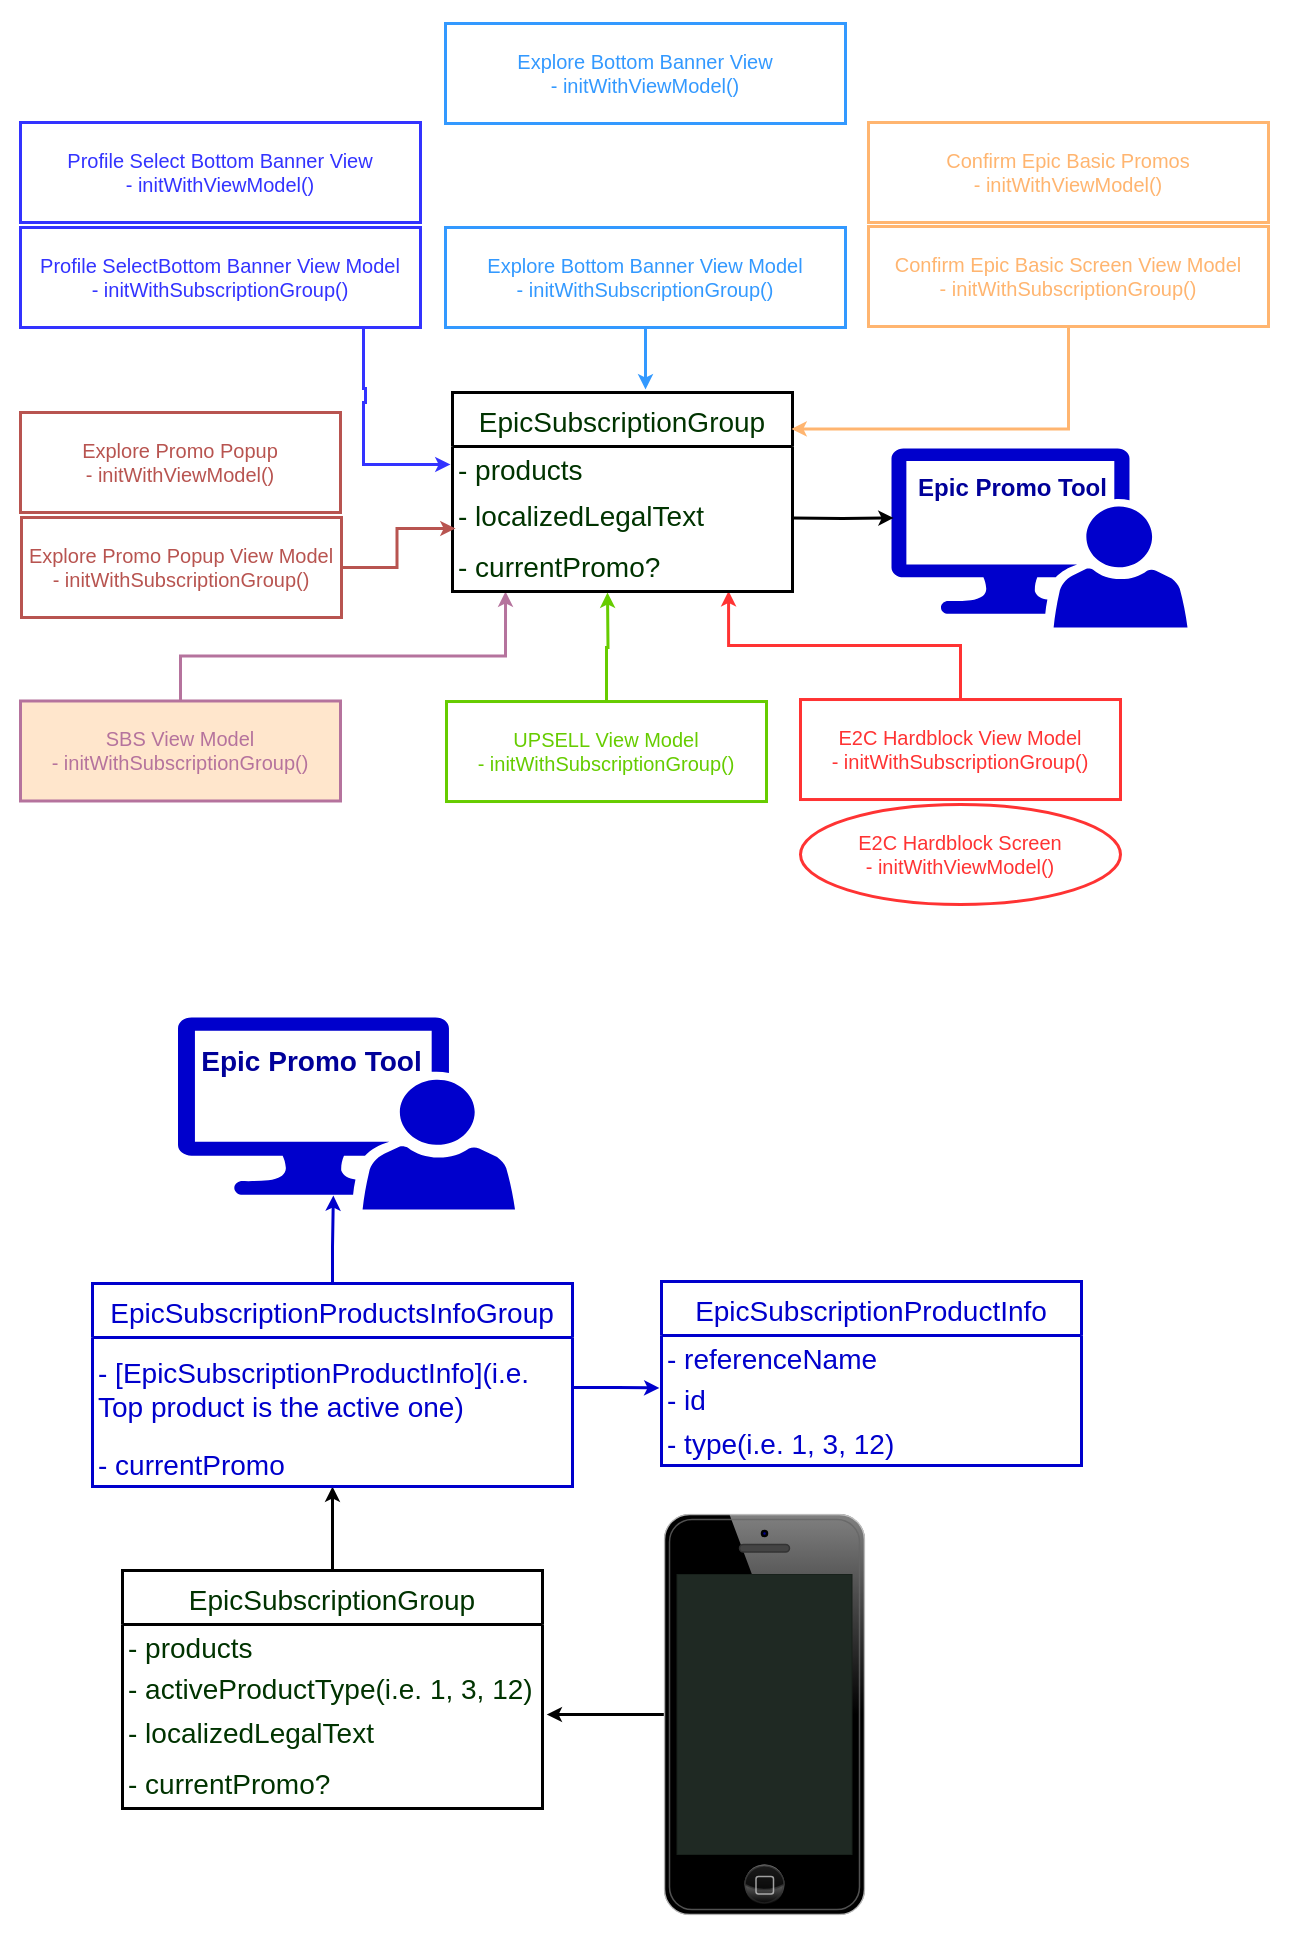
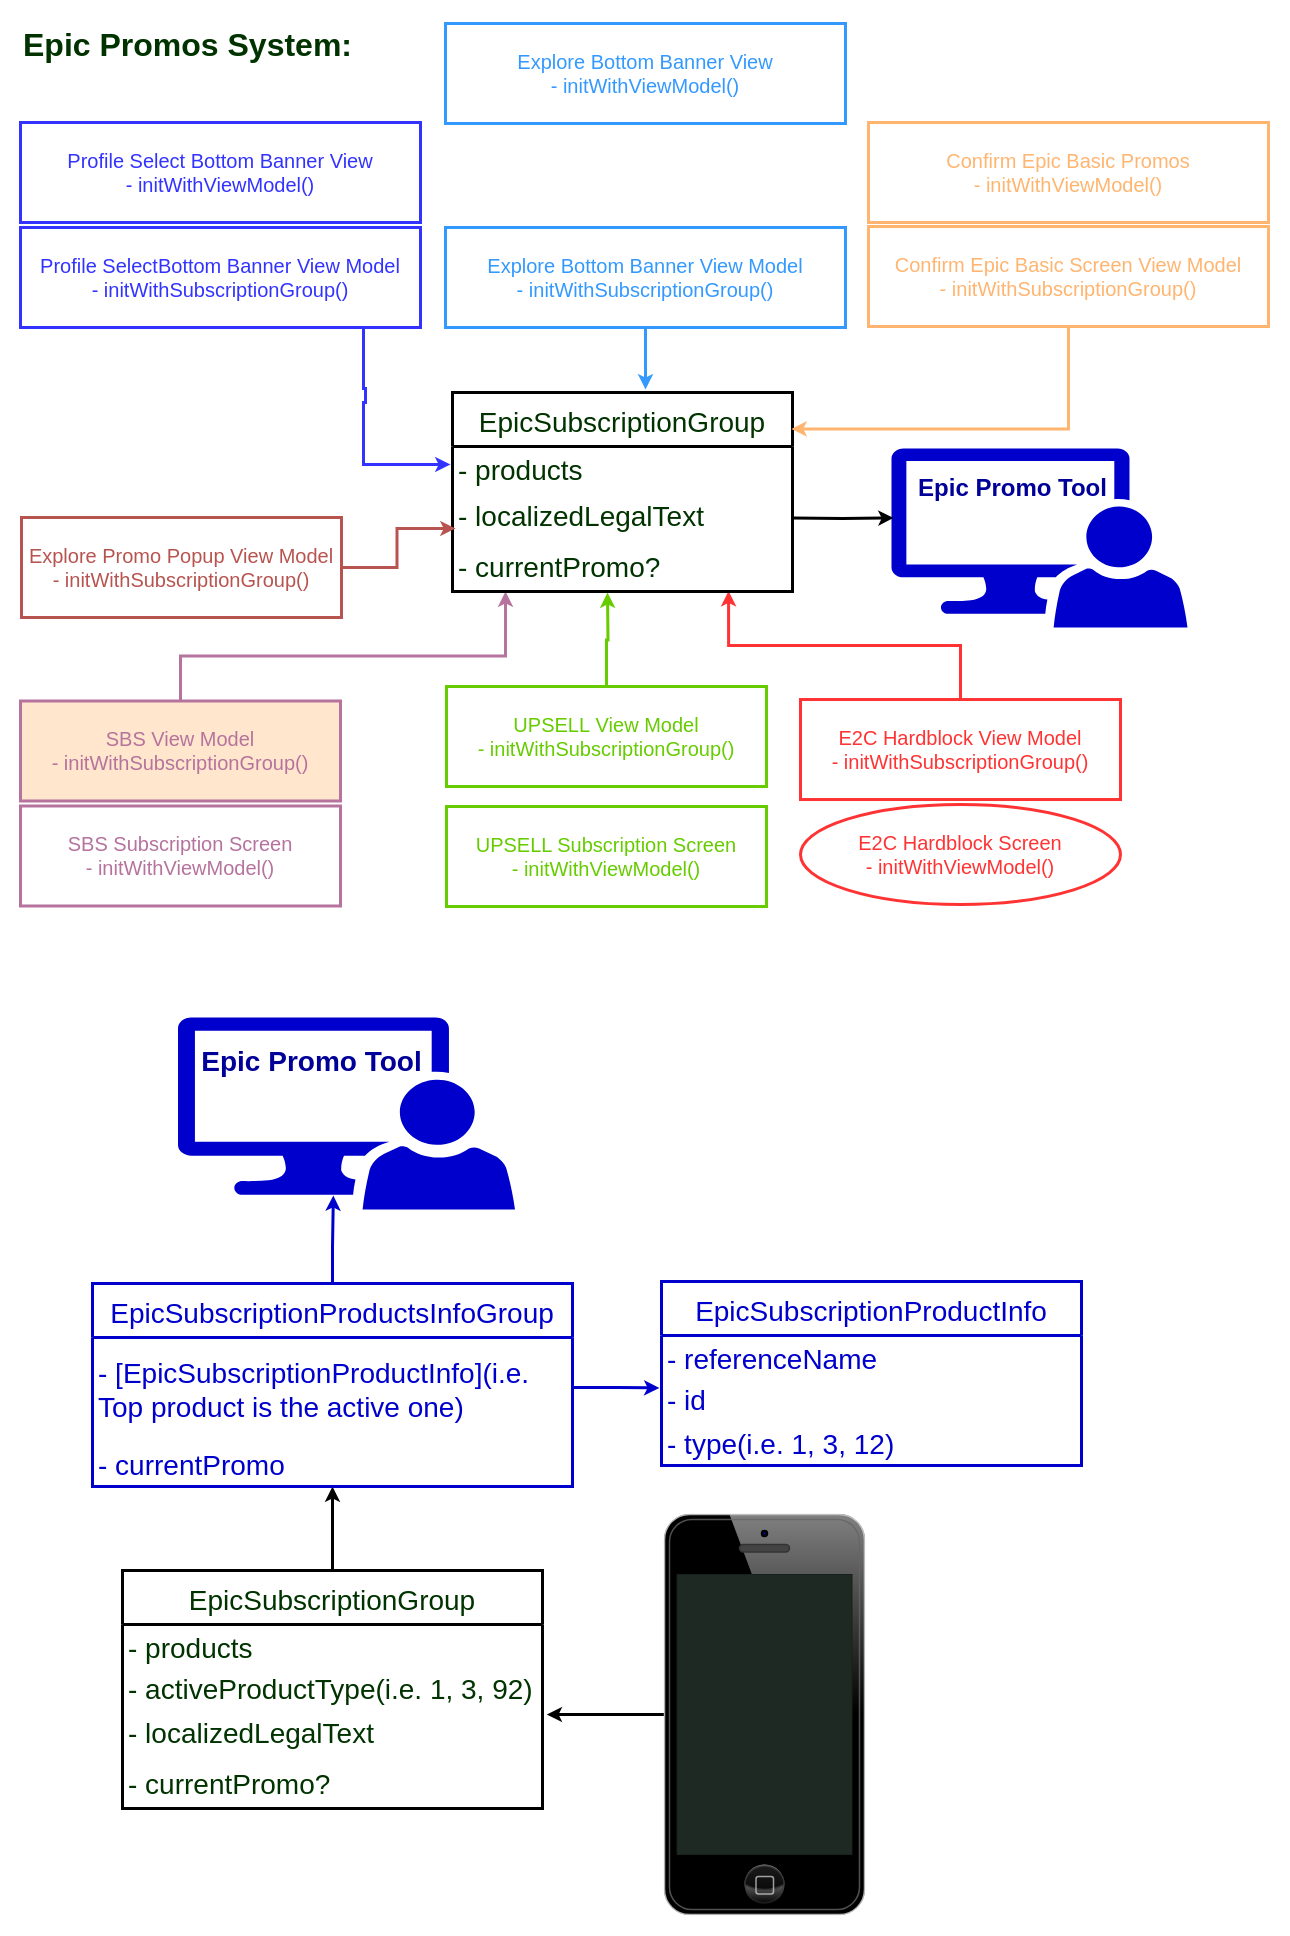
+ <mxCell id="18" value="&lt;font color=&quot;#003300&quot; size=&quot;1&quot;&gt;&lt;b style=&quot;font-size: 32px;&quot;&gt;Epic Promos System:&lt;/b&gt;&lt;/font&gt;" style="text;html=1;resizable=0;autosize=1;align=left;verticalAlign=middle;points=[];fillColor=none;strokeColor=none;rounded=0;fontColor=#FF3333;" parent="1" vertex="1"><mxGeometry x="21" y="20" width="347" height="50" as="geometry" /></mxCell>
- <mxCell id="23" value="&lt;font color=&quot;#b85450&quot; style=&quot;font-size: 20px;&quot;&gt;Explore Promo Popup&lt;br&gt;- initWithViewModel()&lt;br&gt;&lt;/font&gt;" style="rounded=0;whiteSpace=wrap;html=1;fillColor=#FFFFFF;strokeColor=#B85450;strokeWidth=3;" parent="1" vertex="1"><mxGeometry x="20" y="412" width="320" height="100" as="geometry" /></mxCell>
- <mxCell id="14" value="&lt;span style=&quot;font-size: 20px;&quot;&gt;UPSELL&lt;/span&gt;&lt;span style=&quot;font-size: 20px;&quot;&gt;&amp;nbsp;View Model&lt;br&gt;- initWithSubscriptionGroup()&lt;br&gt;&lt;/span&gt;" style="rounded=0;whiteSpace=wrap;html=1;fillColor=#FFFFFF;strokeColor=#66CC00;fontColor=#66CC00;strokeWidth=3;" parent="1" vertex="1"><mxGeometry x="446" y="701.02" width="320" height="100" as="geometry" /></mxCell>
+ <mxCell id="14" value="&lt;span style=&quot;font-size: 20px;&quot;&gt;UPSELL&lt;/span&gt;&lt;span style=&quot;font-size: 20px;&quot;&gt;&amp;nbsp;View Model&lt;br&gt;- initWithSubscriptionGroup()&lt;br&gt;&lt;/span&gt;" style="rounded=0;whiteSpace=wrap;html=1;fillColor=#FFFFFF;strokeColor=#66CC00;fontColor=#66CC00;strokeWidth=3;" parent="1" vertex="1"><mxGeometry x="446" y="686.02" width="320" height="100" as="geometry" /></mxCell>
+ <mxCell id="3" value="&lt;font style=&quot;font-size: 20px;&quot;&gt;SBS Subscription Screen&lt;br&gt;- initWithViewModel()&lt;br&gt;&lt;/font&gt;" style="rounded=0;whiteSpace=wrap;html=1;fillColor=#FFFFFF;strokeColor=#B5739D;fontColor=#B5739D;strokeWidth=3;" parent="1" vertex="1"><mxGeometry x="20" y="805.49" width="320" height="100" as="geometry" /></mxCell>
+ <mxCell id="12" value="&lt;font style=&quot;font-size: 20px;&quot;&gt;UPSELL Subscription Screen&lt;br&gt;- initWithViewModel()&lt;br&gt;&lt;/font&gt;" style="rounded=0;whiteSpace=wrap;html=1;fillColor=#FFFFFF;strokeColor=#66CC00;fontColor=#66CC00;strokeWidth=3;" parent="1" vertex="1"><mxGeometry x="446" y="806.02" width="320" height="100" as="geometry" /></mxCell>
- <mxCell id="29" value="- activeProductType(i.e. 1, 3, 12)" style="text;strokeColor=none;fillColor=none;align=left;verticalAlign=middle;spacingLeft=4;spacingRight=4;overflow=hidden;points=[[0,0.5],[1,0.5]];portConstraint=eastwest;rotatable=0;fontSize=28;fontColor=#003300;" parent="27" vertex="1"><mxGeometry y="96" width="420" height="39" as="geometry" /></mxCell>
+ <mxCell id="29" value="- activeProductType(i.e. 1, 3, 92)" style="text;strokeColor=none;fillColor=none;align=left;verticalAlign=middle;spacingLeft=4;spacingRight=4;overflow=hidden;points=[[0,0.5],[1,0.5]];portConstraint=eastwest;rotatable=0;fontSize=28;fontColor=#003300;" parent="27" vertex="1"><mxGeometry y="96" width="420" height="39" as="geometry" /></mxCell>
